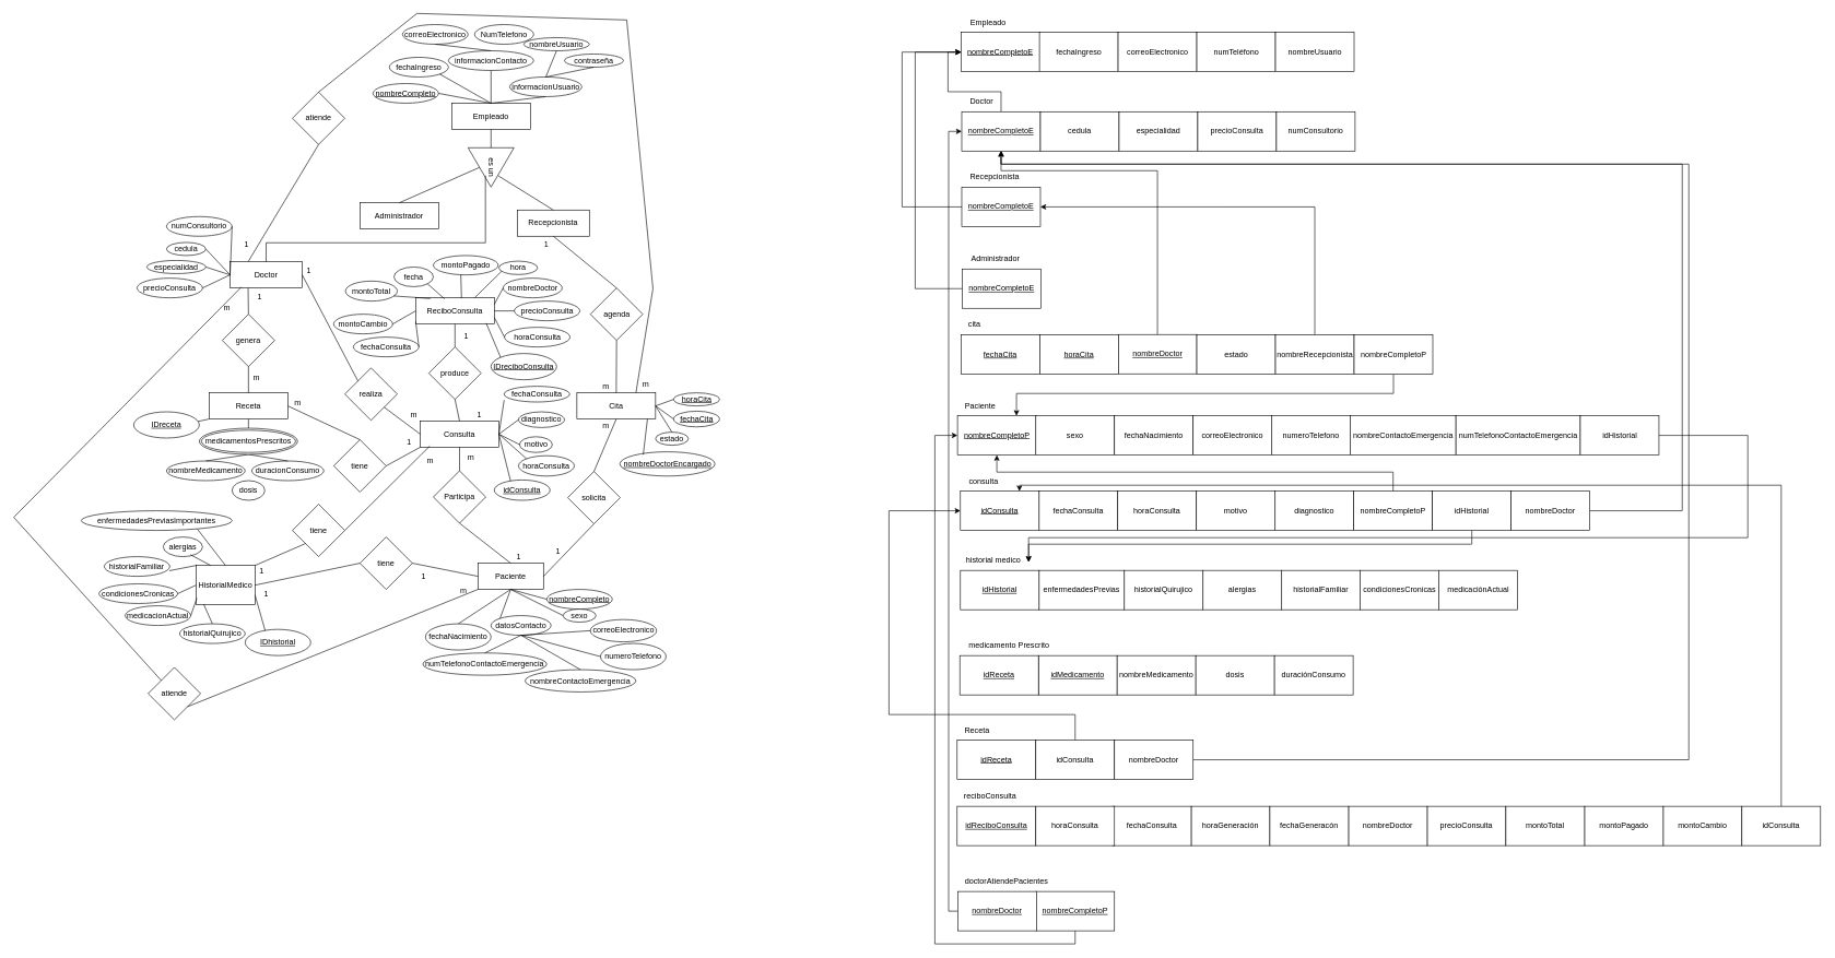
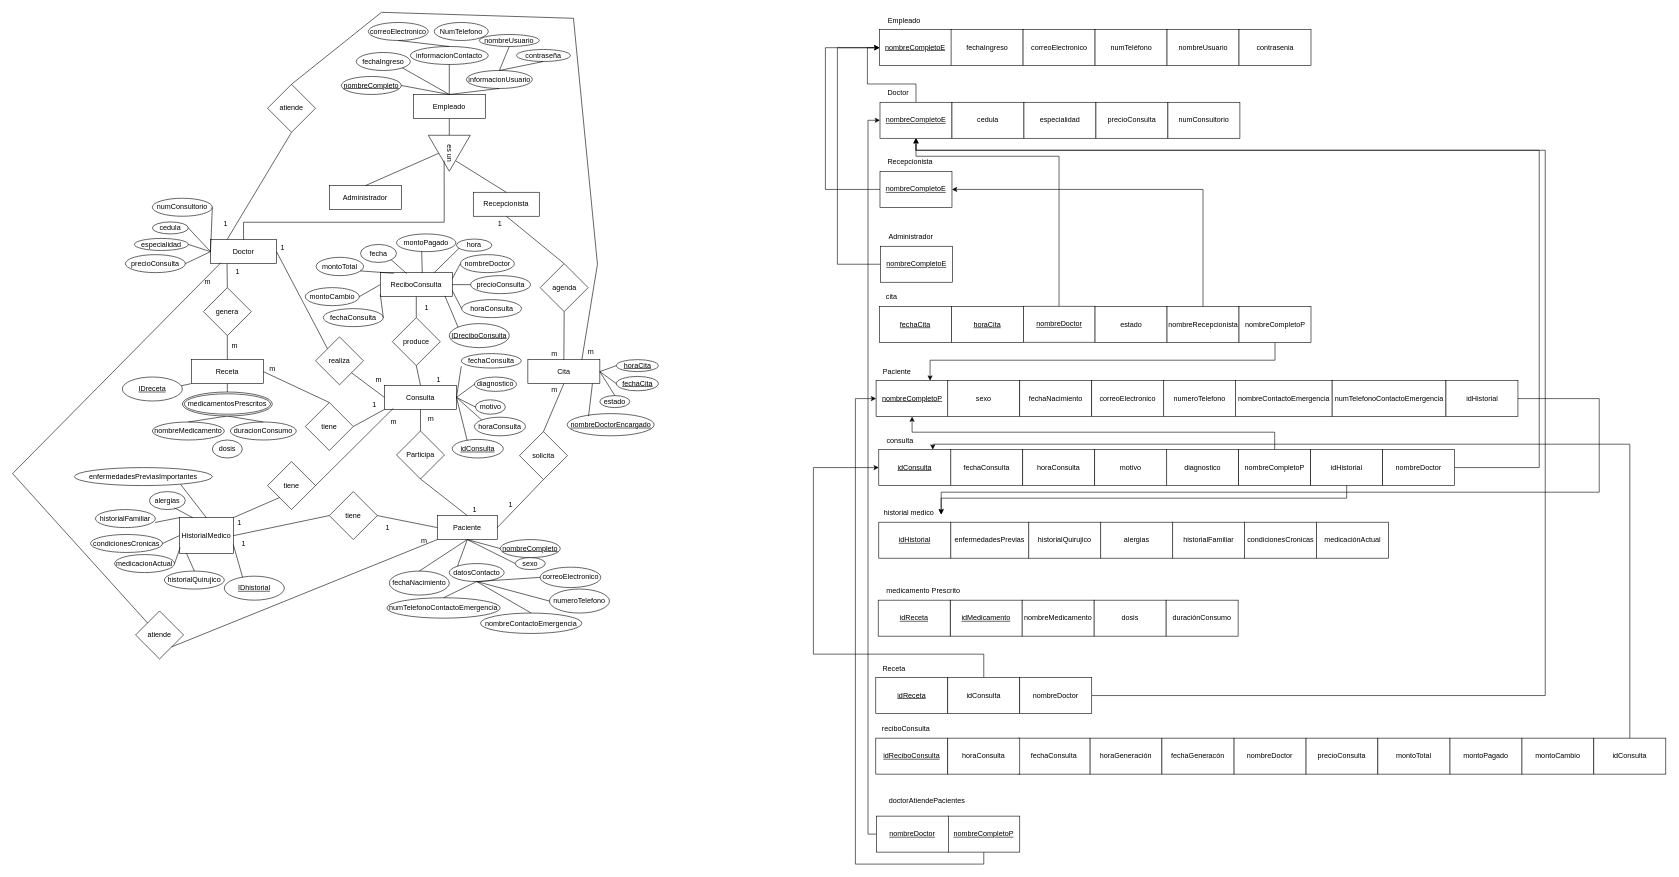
+ <mxCell id="178" value="contrasenia" style="rounded=0;whiteSpace=wrap;html=1;container=0;" vertex="1" parent="1"><mxGeometry x="2064.5" y="49" width="120" height="60" as="geometry" /></mxCell>
- <mxCell id="232" value="doctorAtiendePacientes" style="text;html=1;align=center;verticalAlign=middle;resizable=0;points=[];autosize=1;strokeColor=none;fillColor=none;container=0;" vertex="1" parent="1"><mxGeometry x="1459" y="1330" width="150" height="30" as="geometry" /></mxCell>
+ <mxCell id="232" value="doctorAtiendePacientes" style="text;html=1;align=center;verticalAlign=middle;resizable=0;points=[];autosize=1;strokeColor=none;fillColor=none;container=0;" vertex="1" parent="1"><mxGeometry x="1469" y="1320" width="150" height="30" as="geometry" /></mxCell>
